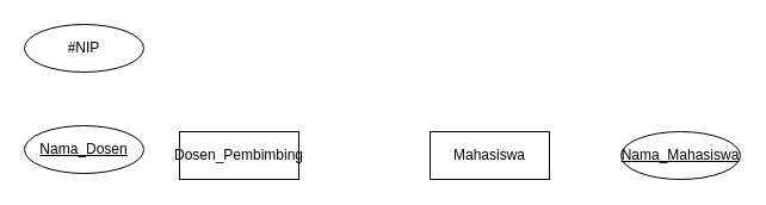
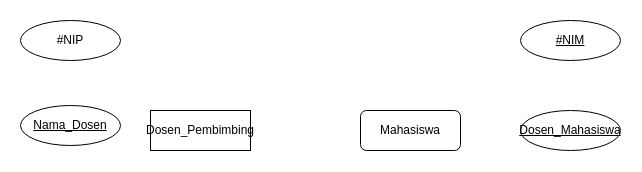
+ <mxCell id="6" value="#NIM" style="ellipse;whiteSpace=wrap;html=1;align=center;fontStyle=4;" vertex="1" parent="1"><mxGeometry x="520" y="20" width="100" height="40" as="geometry" /></mxCell>
- <mxCell id="3" value="Mahasiswa" style="whiteSpace=wrap;html=1;align=center;" vertex="1" parent="1"><mxGeometry x="360" y="110" width="100" height="40" as="geometry" /></mxCell>
+ <mxCell id="3" value="Mahasiswa" style="whiteSpace=wrap;html=1;align=center;rounded=1;" vertex="1" parent="1"><mxGeometry x="360" y="110" width="100" height="40" as="geometry" /></mxCell>
- <mxCell id="7" value="Nama_Mahasiswa" style="ellipse;whiteSpace=wrap;html=1;align=center;fontStyle=4;" vertex="1" parent="1"><mxGeometry x="520" y="110" width="100" height="40" as="geometry" /></mxCell>
+ <mxCell id="7" value="Dosen_Mahasiswa" style="ellipse;whiteSpace=wrap;html=1;align=center;fontStyle=4;" vertex="1" parent="1"><mxGeometry x="520" y="110" width="100" height="40" as="geometry" /></mxCell>
